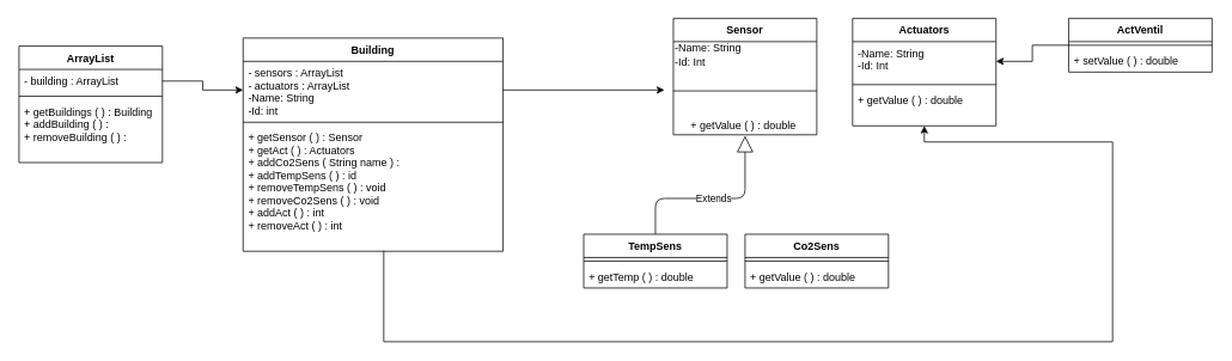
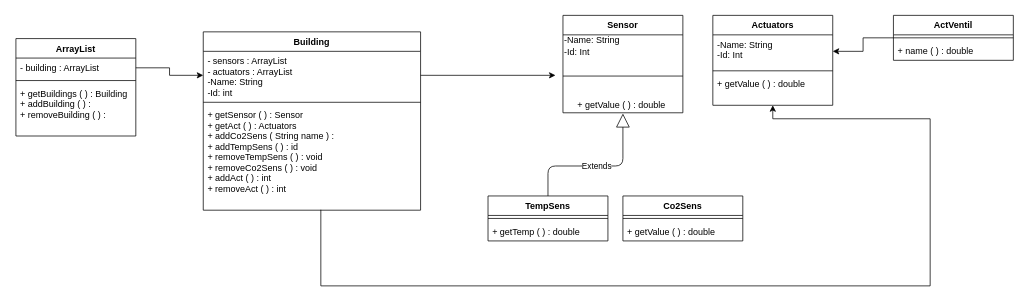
- <mxCell id="30" value="+ setValue ( ) : double " style="text;strokeColor=none;fillColor=none;align=left;verticalAlign=top;spacingLeft=4;spacingRight=4;overflow=hidden;rotatable=0;points=[[0,0.5],[1,0.5]];portConstraint=eastwest;" parent="28" vertex="1"><mxGeometry y="34" width="160" height="26" as="geometry" /></mxCell>
+ <mxCell id="30" value="+ name ( ) : double " style="text;strokeColor=none;fillColor=none;align=left;verticalAlign=top;spacingLeft=4;spacingRight=4;overflow=hidden;rotatable=0;points=[[0,0.5],[1,0.5]];portConstraint=eastwest;" parent="28" vertex="1"><mxGeometry y="34" width="160" height="26" as="geometry" /></mxCell>
